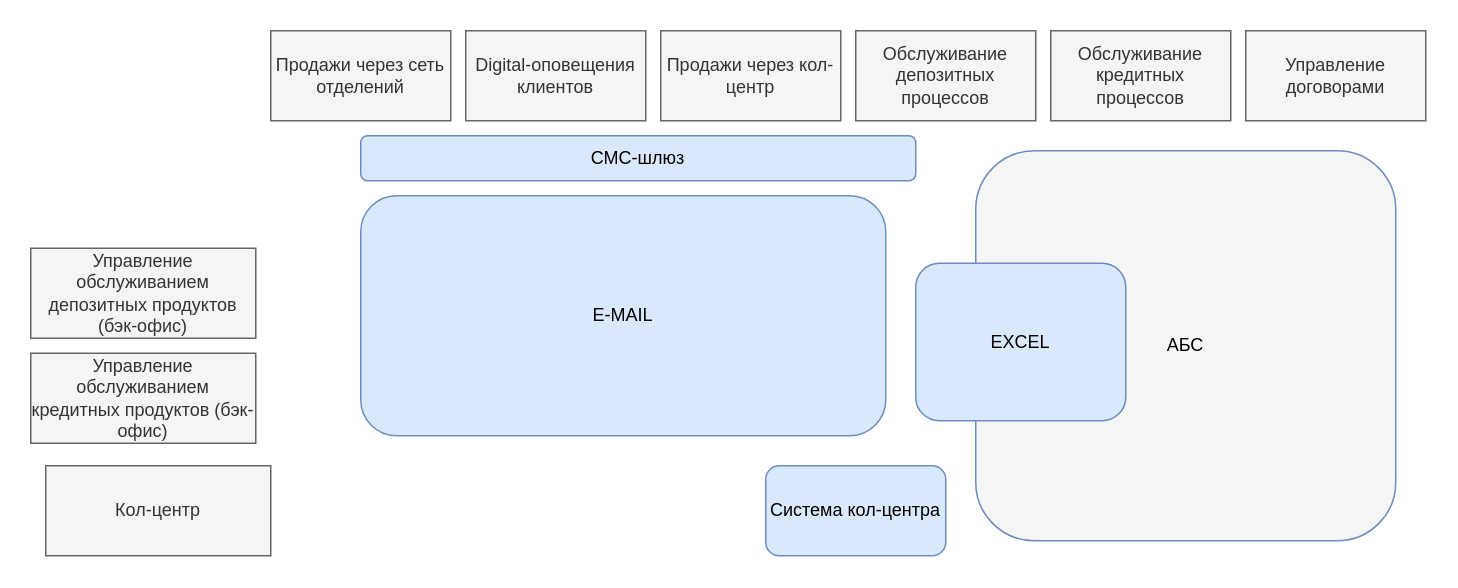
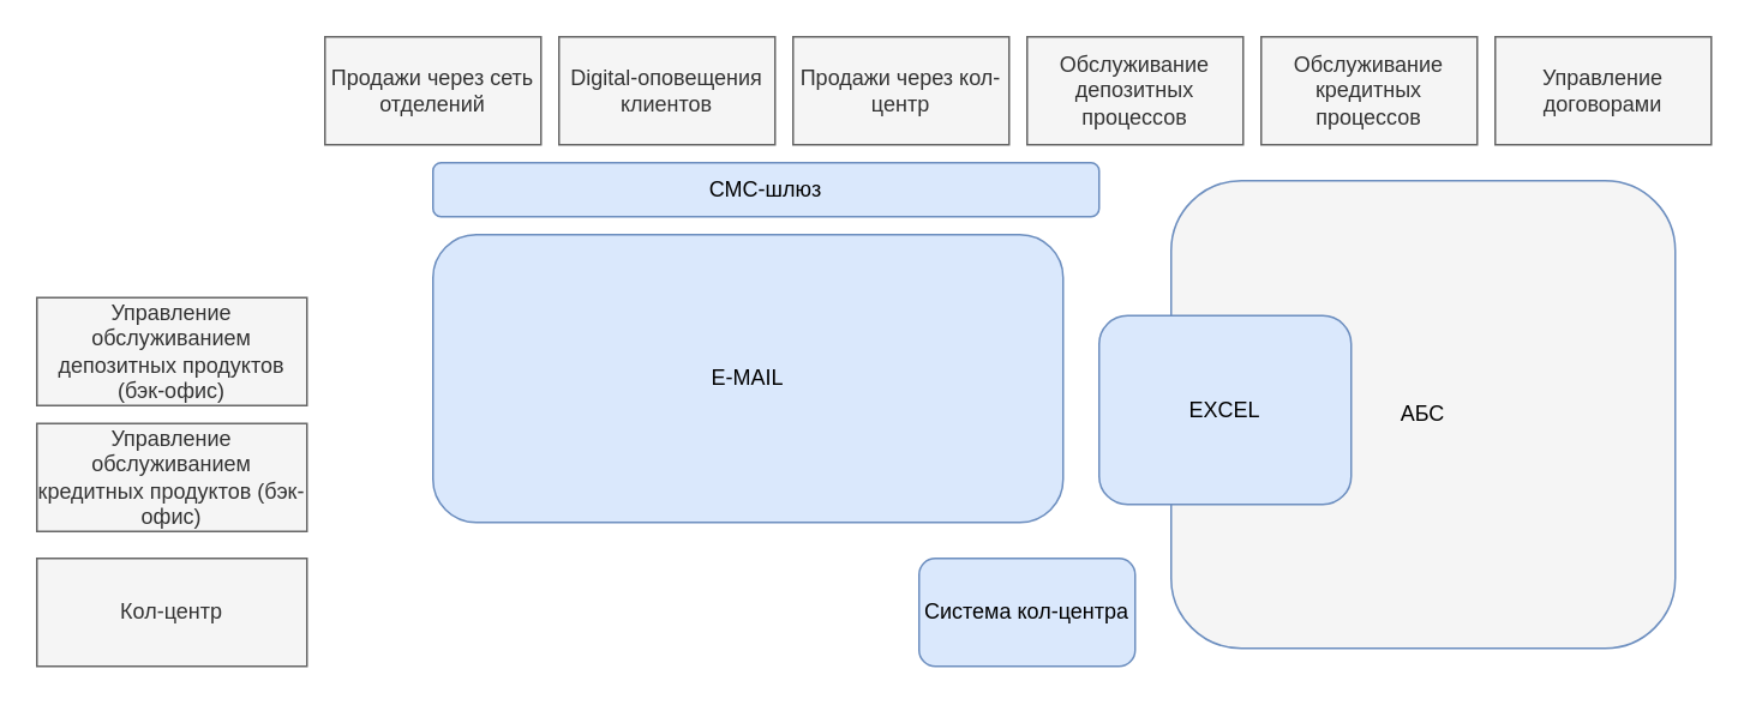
- <mxCell id="8" value="Кол-центр" style="rounded=0;whiteSpace=wrap;html=1;fillColor=#f5f5f5;fontColor=#333333;strokeColor=#666666;" parent="1" vertex="1"><mxGeometry x="30" y="310" width="150" height="60" as="geometry" /></mxCell>
+ <mxCell id="8" value="Кол-центр" style="rounded=0;whiteSpace=wrap;html=1;fillColor=#f5f5f5;fontColor=#333333;strokeColor=#666666;" parent="1" vertex="1"><mxGeometry x="20" y="310" width="150" height="60" as="geometry" /></mxCell>
